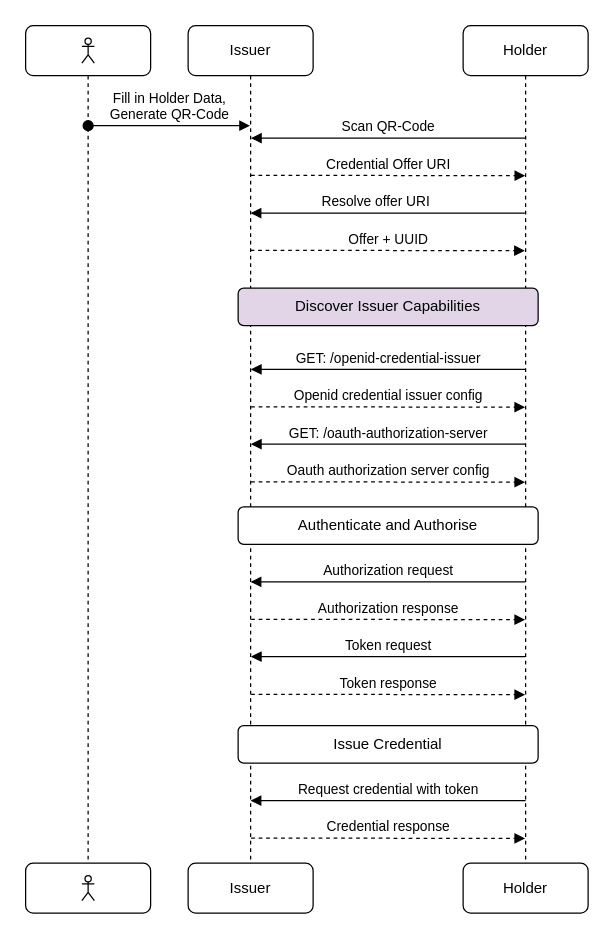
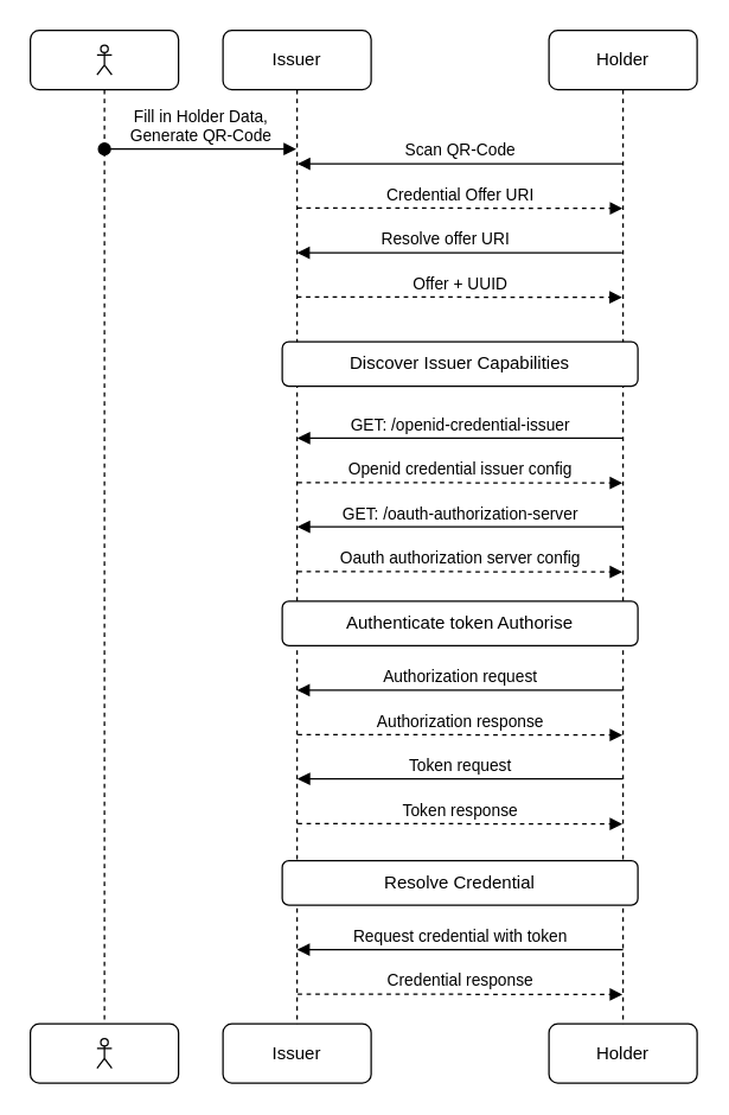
- <mxCell id="9" value="Discover Issuer Capabilities" style="rounded=1;dashed=0;whiteSpace=wrap;html=1;fillColor=#e1d5e7;" vertex="1" parent="1"><mxGeometry x="190" y="230" width="240" height="30" as="geometry" /></mxCell>
+ <mxCell id="9" value="Discover Issuer Capabilities" style="rounded=1;dashed=0;whiteSpace=wrap;html=1;" vertex="1" parent="1"><mxGeometry x="190" y="230" width="240" height="30" as="geometry" /></mxCell>
- <mxCell id="14" value="Authenticate and Authorise" style="rounded=1;dashed=0;whiteSpace=wrap;html=1;" vertex="1" parent="1"><mxGeometry x="190" y="405" width="240" height="30" as="geometry" /></mxCell>
+ <mxCell id="14" value="Authenticate token Authorise" style="rounded=1;dashed=0;whiteSpace=wrap;html=1;" vertex="1" parent="1"><mxGeometry x="190" y="405" width="240" height="30" as="geometry" /></mxCell>
- <mxCell id="21" value="Issue Credential" style="rounded=1;dashed=0;whiteSpace=wrap;html=1;" vertex="1" parent="1"><mxGeometry x="190" y="580" width="240" height="30" as="geometry" /></mxCell>
+ <mxCell id="21" value="Resolve Credential" style="rounded=1;dashed=0;whiteSpace=wrap;html=1;" vertex="1" parent="1"><mxGeometry x="190" y="580" width="240" height="30" as="geometry" /></mxCell>
